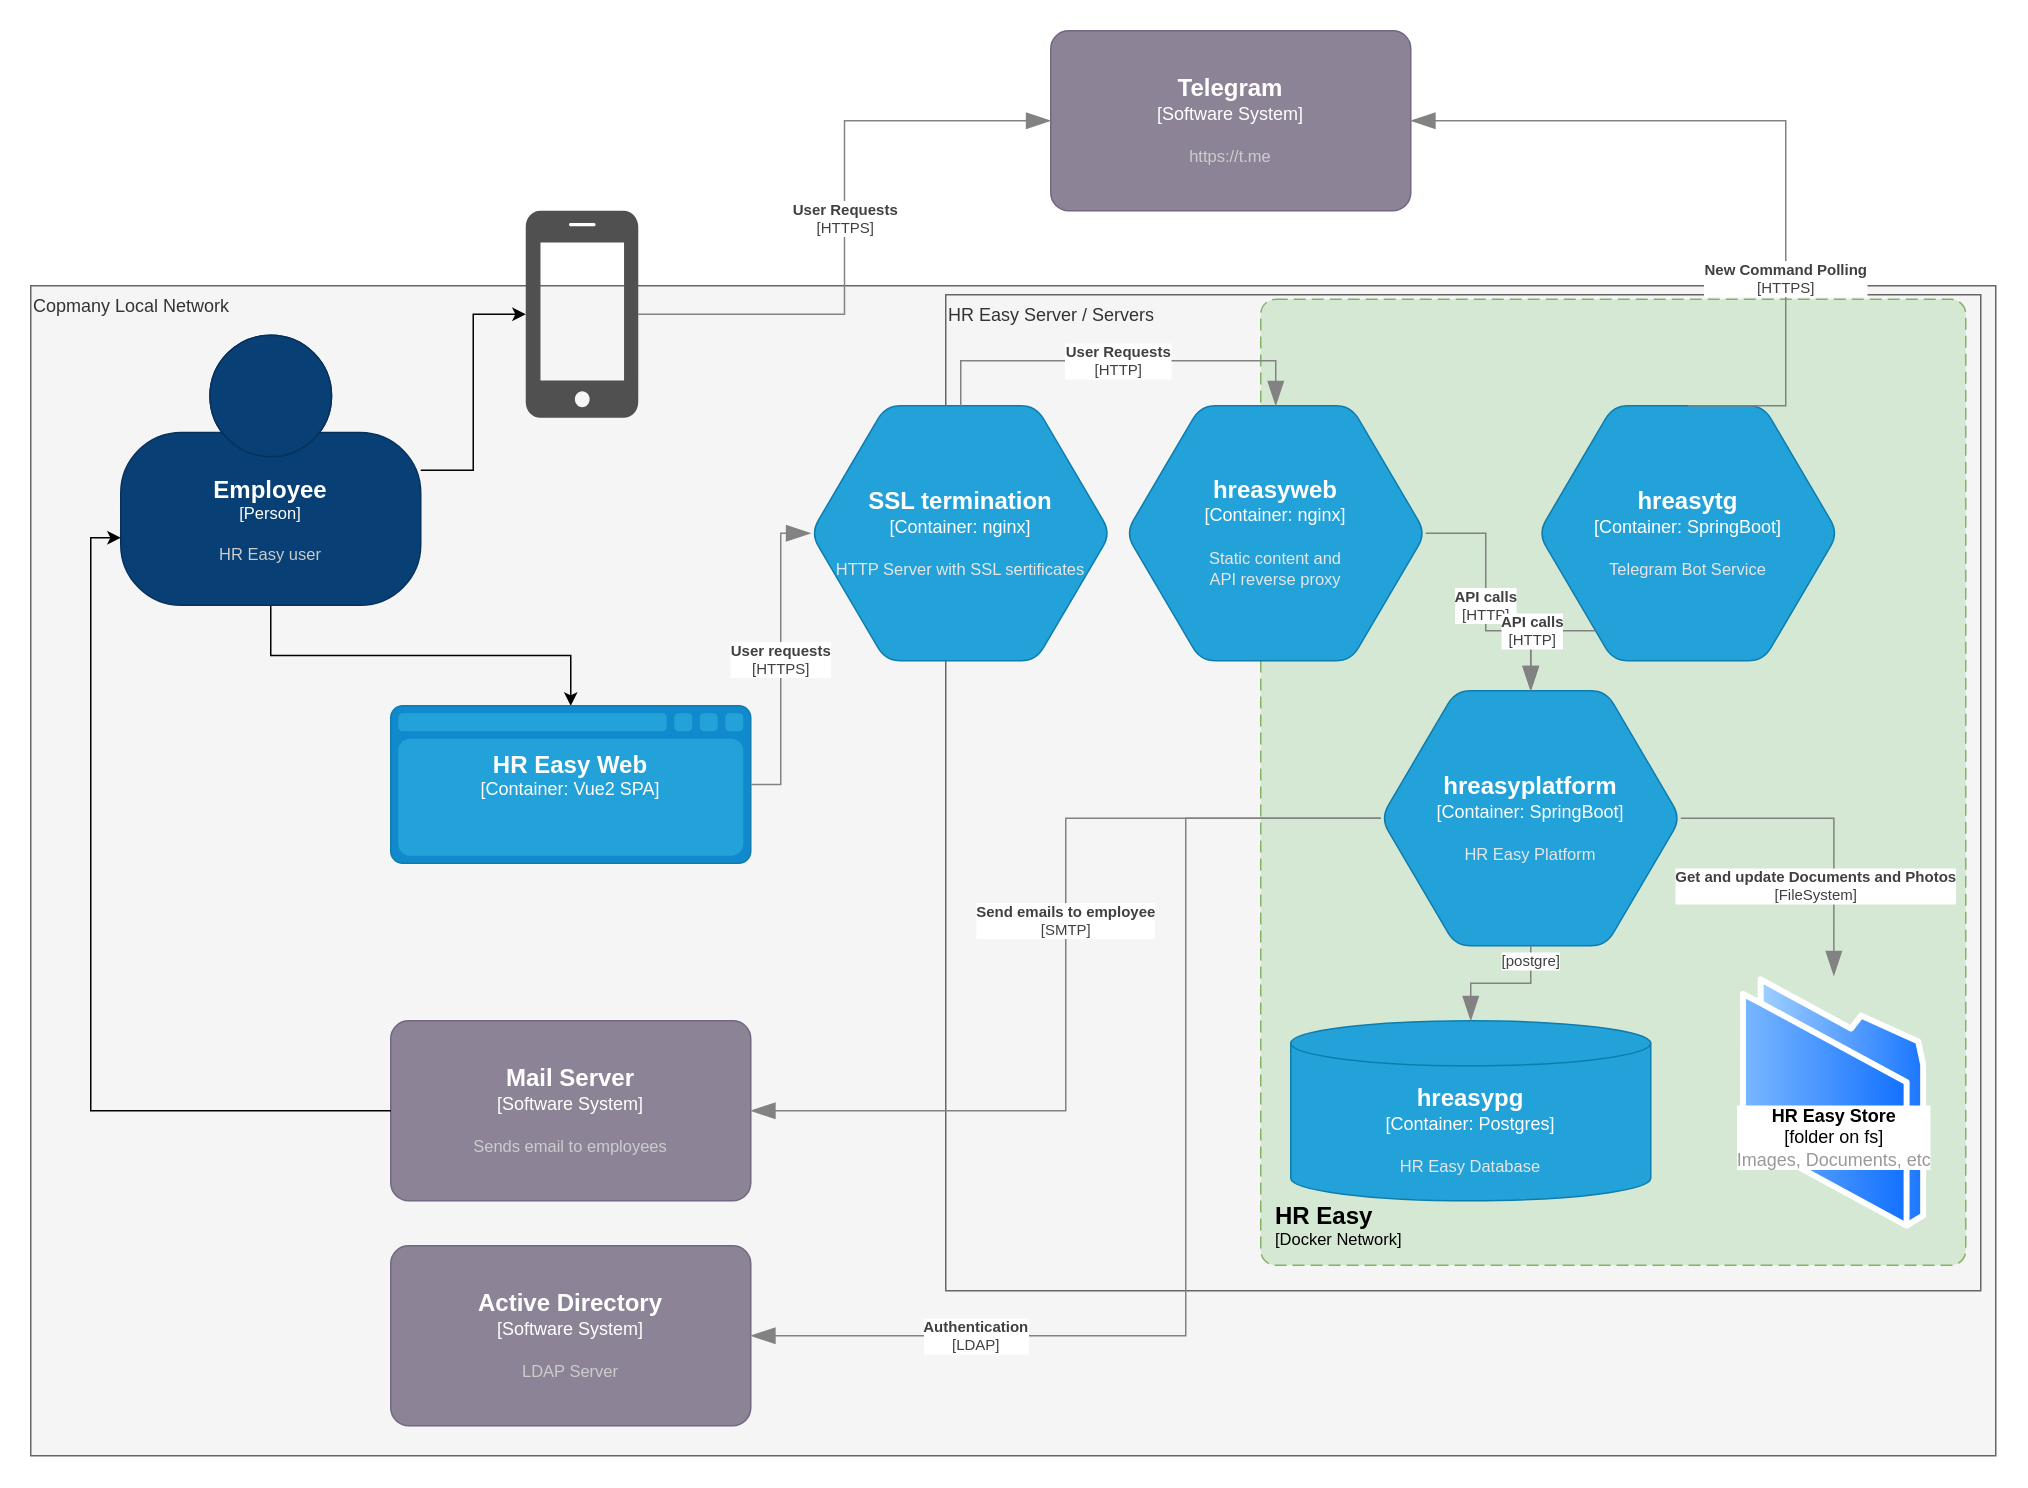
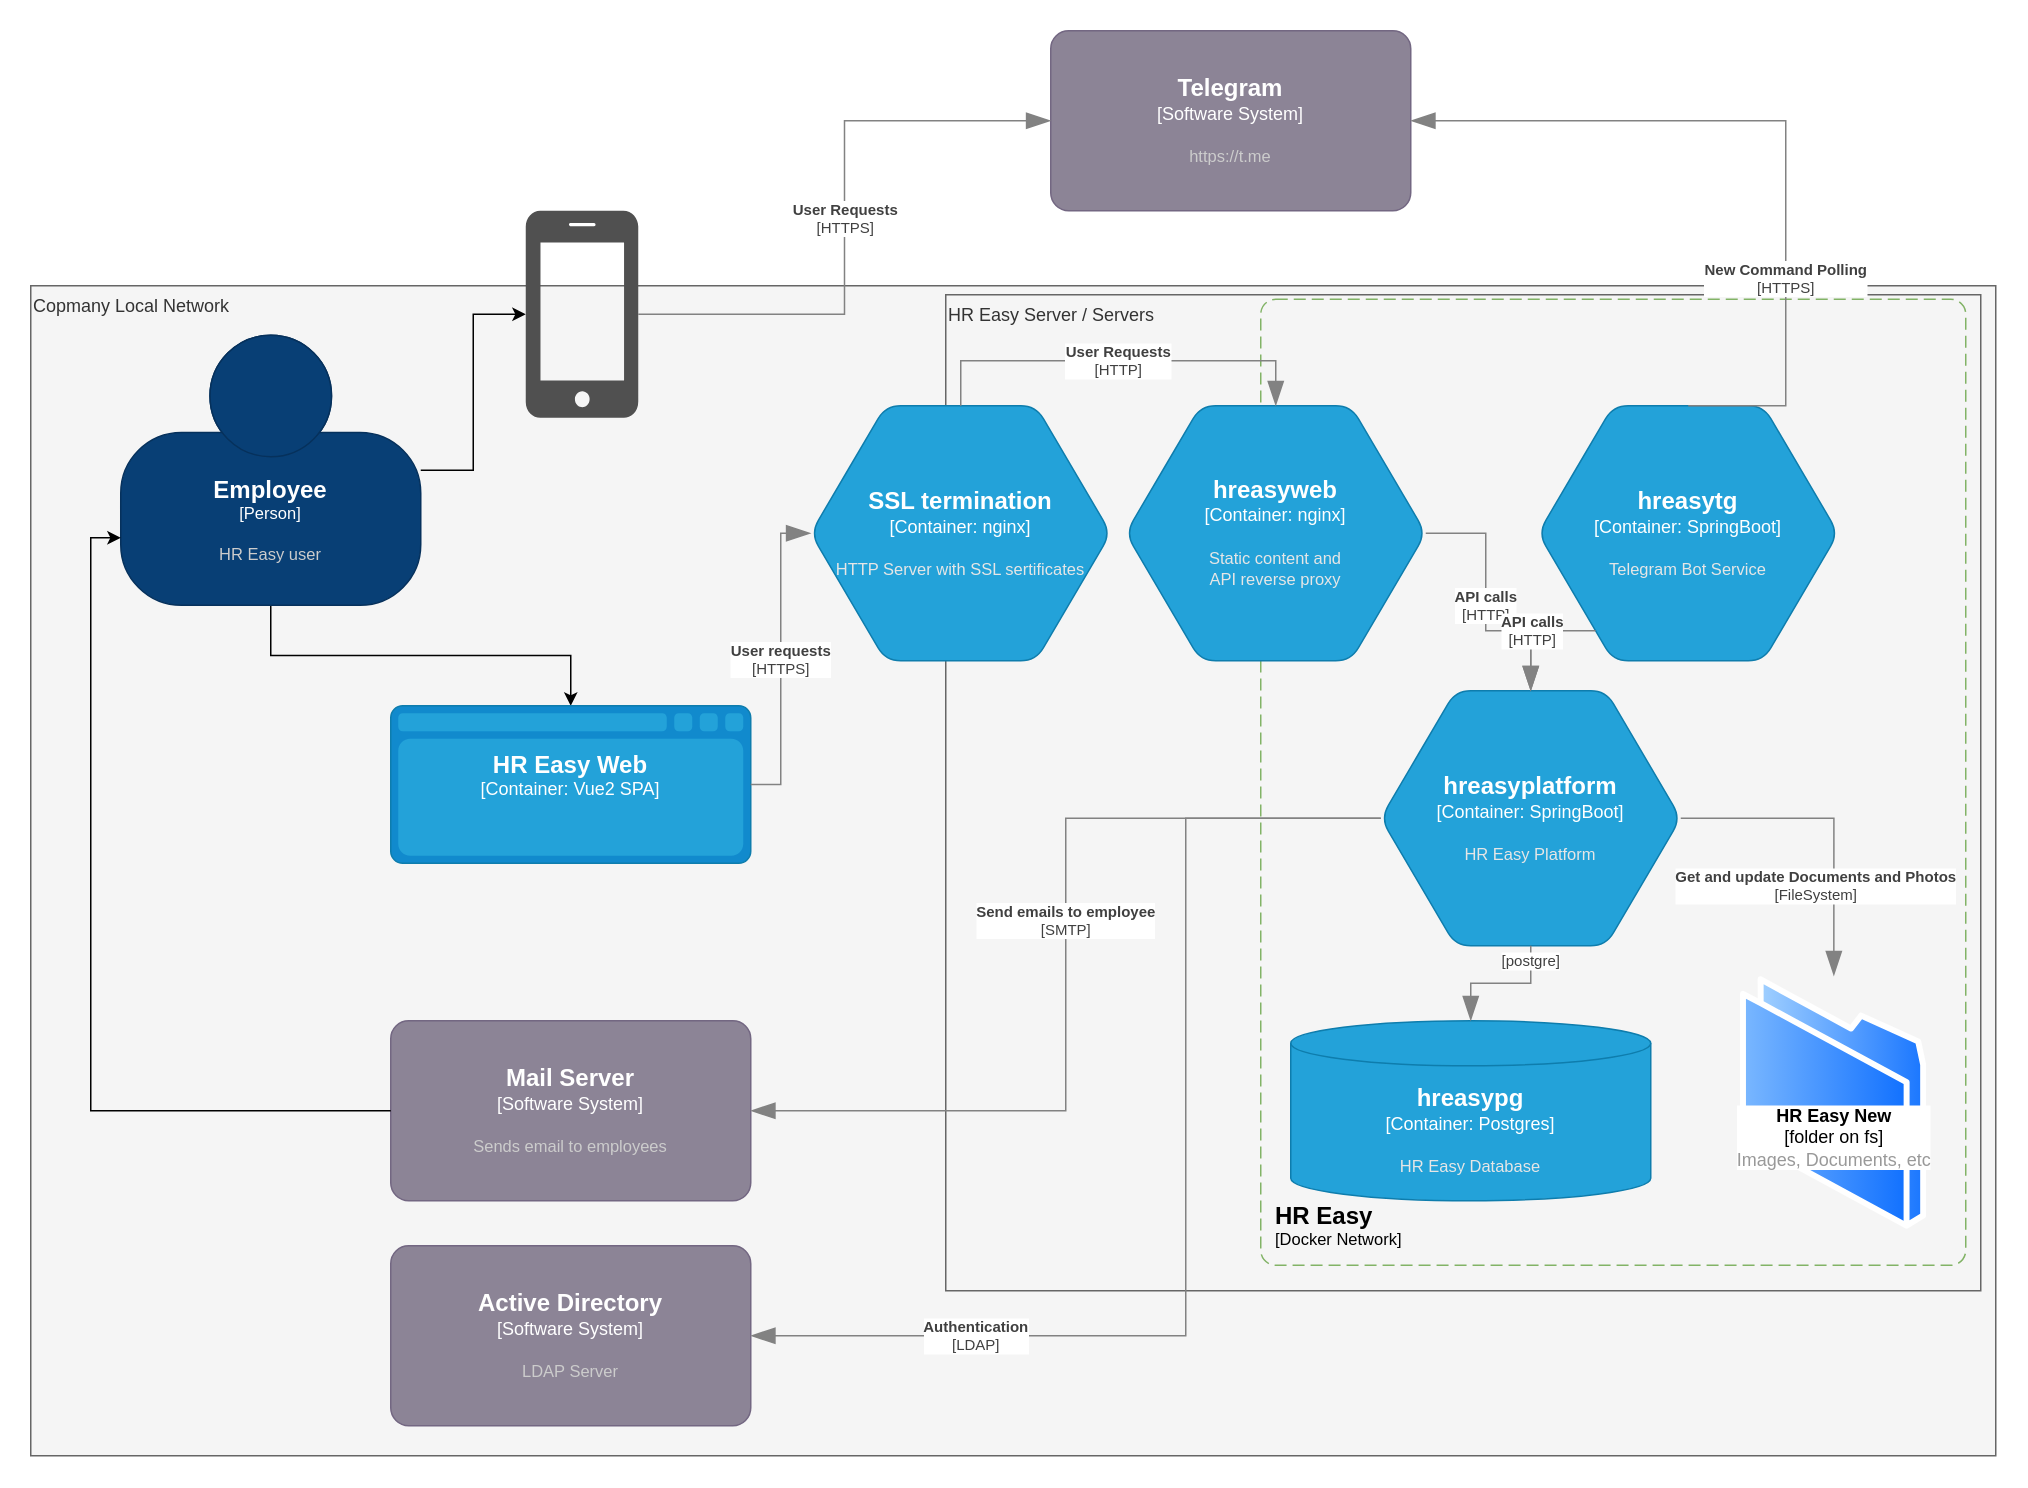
- <mxCell id="22" value="&lt;b&gt;HR Easy Store&lt;/b&gt;&lt;br&gt;[folder on fs]&lt;br&gt;&lt;font color=&quot;#999999&quot; style=&quot;font-size: 12px;&quot;&gt;Images, Documents, etc&lt;/font&gt;" style="image;aspect=fixed;perimeter=ellipsePerimeter;html=1;align=center;shadow=0;dashed=0;spacingTop=-90;image=img/lib/active_directory/folder.svg;imageBackground=none;" parent="1" vertex="1"><mxGeometry x="1160" y="650" width="124.1" height="170" as="geometry" /></mxCell>
+ <mxCell id="22" value="&lt;b&gt;HR Easy New&lt;/b&gt;&lt;br&gt;[folder on fs]&lt;br&gt;&lt;font color=&quot;#999999&quot; style=&quot;font-size: 12px;&quot;&gt;Images, Documents, etc&lt;/font&gt;" style="image;aspect=fixed;perimeter=ellipsePerimeter;html=1;align=center;shadow=0;dashed=0;spacingTop=-90;image=img/lib/active_directory/folder.svg;imageBackground=none;" parent="1" vertex="1"><mxGeometry x="1160" y="650" width="124.1" height="170" as="geometry" /></mxCell>
- <mxCell id="4" value="&lt;font style=&quot;font-size: 16px&quot;&gt;&lt;b&gt;&lt;div style=&quot;text-align: left&quot;&gt;HR Easy&lt;/div&gt;&lt;/b&gt;&lt;/font&gt;&lt;div style=&quot;text-align: left&quot;&gt;[Docker Network]&lt;/div&gt;" style="rounded=1;fontSize=11;whiteSpace=wrap;html=1;dashed=1;arcSize=20;fillColor=#d5e8d4;strokeColor=#82b366;labelBackgroundColor=none;align=left;verticalAlign=bottom;labelBorderColor=none;spacingTop=0;spacing=10;dashPattern=8 4;metaEdit=1;rotatable=0;perimeter=rectanglePerimeter;noLabel=0;labelPadding=0;allowArrows=0;connectable=0;expand=0;recursiveResize=0;editable=1;pointerEvents=0;absoluteArcSize=1;points=[[0.25,0,0],[0.5,0,0],[0.75,0,0],[1,0.25,0],[1,0.5,0],[1,0.75,0],[0.75,1,0],[0.5,1,0],[0.25,1,0],[0,0.75,0],[0,0.5,0],[0,0.25,0]];" parent="1" vertex="1"><mxGeometry x="840" y="199" width="470" height="644" as="geometry" /></mxCell>
+ <mxCell id="4" value="&lt;font style=&quot;font-size: 16px&quot;&gt;&lt;b&gt;&lt;div style=&quot;text-align: left&quot;&gt;HR Easy&lt;/div&gt;&lt;/b&gt;&lt;/font&gt;&lt;div style=&quot;text-align: left&quot;&gt;[Docker Network]&lt;/div&gt;" style="rounded=1;fontSize=11;whiteSpace=wrap;html=1;dashed=1;arcSize=20;fillColor=#f5f5f5;strokeColor=#82b366;labelBackgroundColor=none;align=left;verticalAlign=bottom;labelBorderColor=none;spacingTop=0;spacing=10;dashPattern=8 4;metaEdit=1;rotatable=0;perimeter=rectanglePerimeter;noLabel=0;labelPadding=0;allowArrows=0;connectable=0;expand=0;recursiveResize=0;editable=1;pointerEvents=0;absoluteArcSize=1;points=[[0.25,0,0],[0.5,0,0],[0.75,0,0],[1,0.25,0],[1,0.5,0],[1,0.75,0],[0.75,1,0],[0.5,1,0],[0.25,1,0],[0,0.75,0],[0,0.5,0],[0,0.25,0]];" parent="1" vertex="1"><mxGeometry x="840" y="199" width="470" height="644" as="geometry" /></mxCell>
